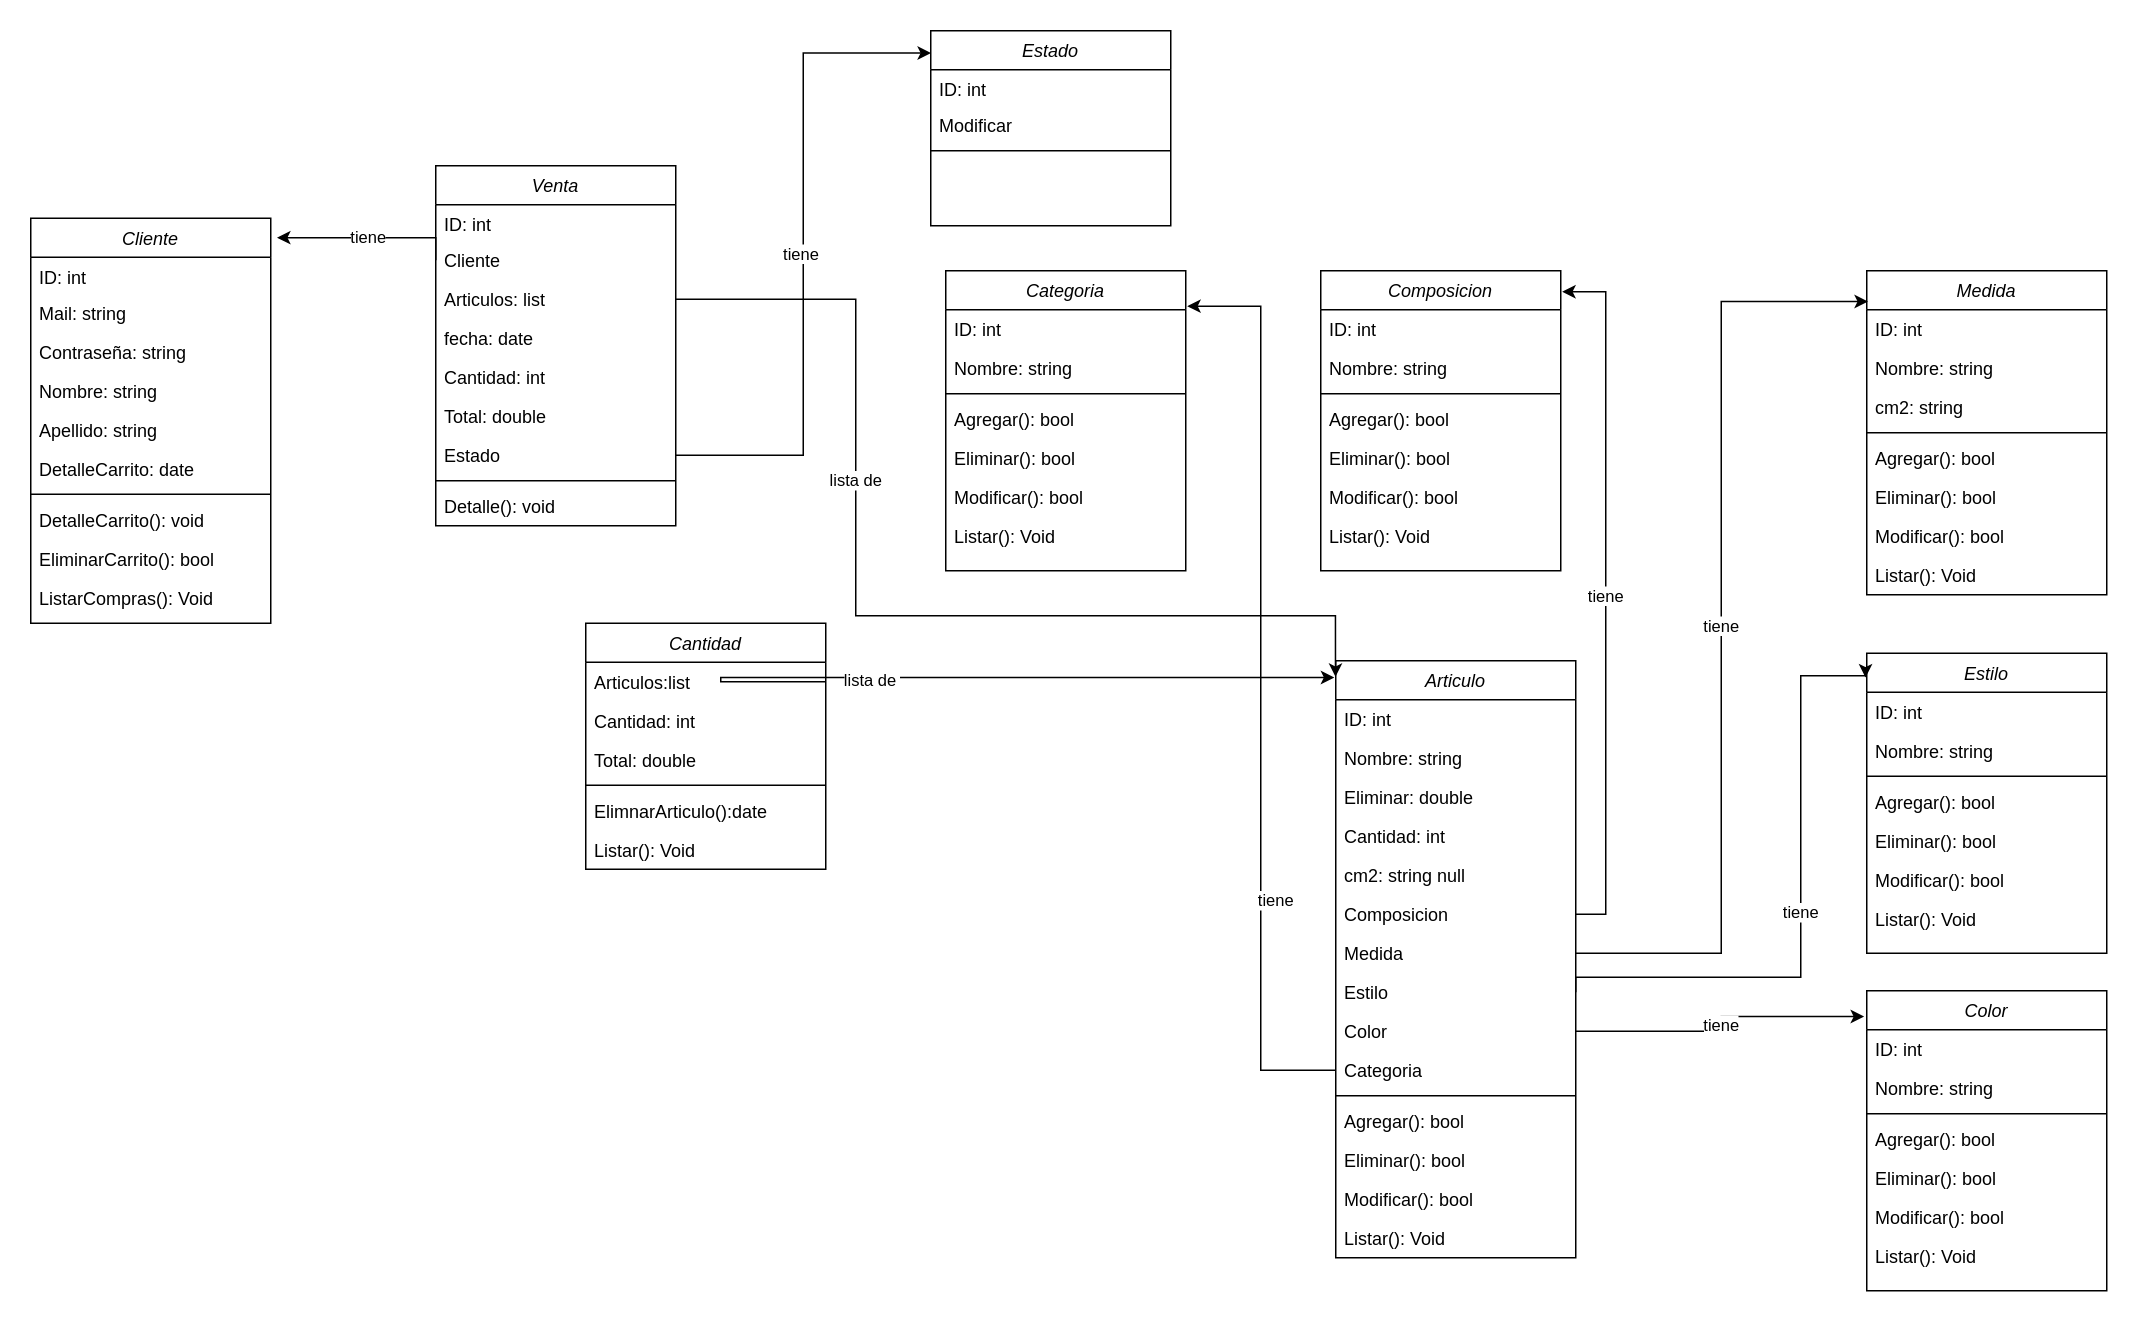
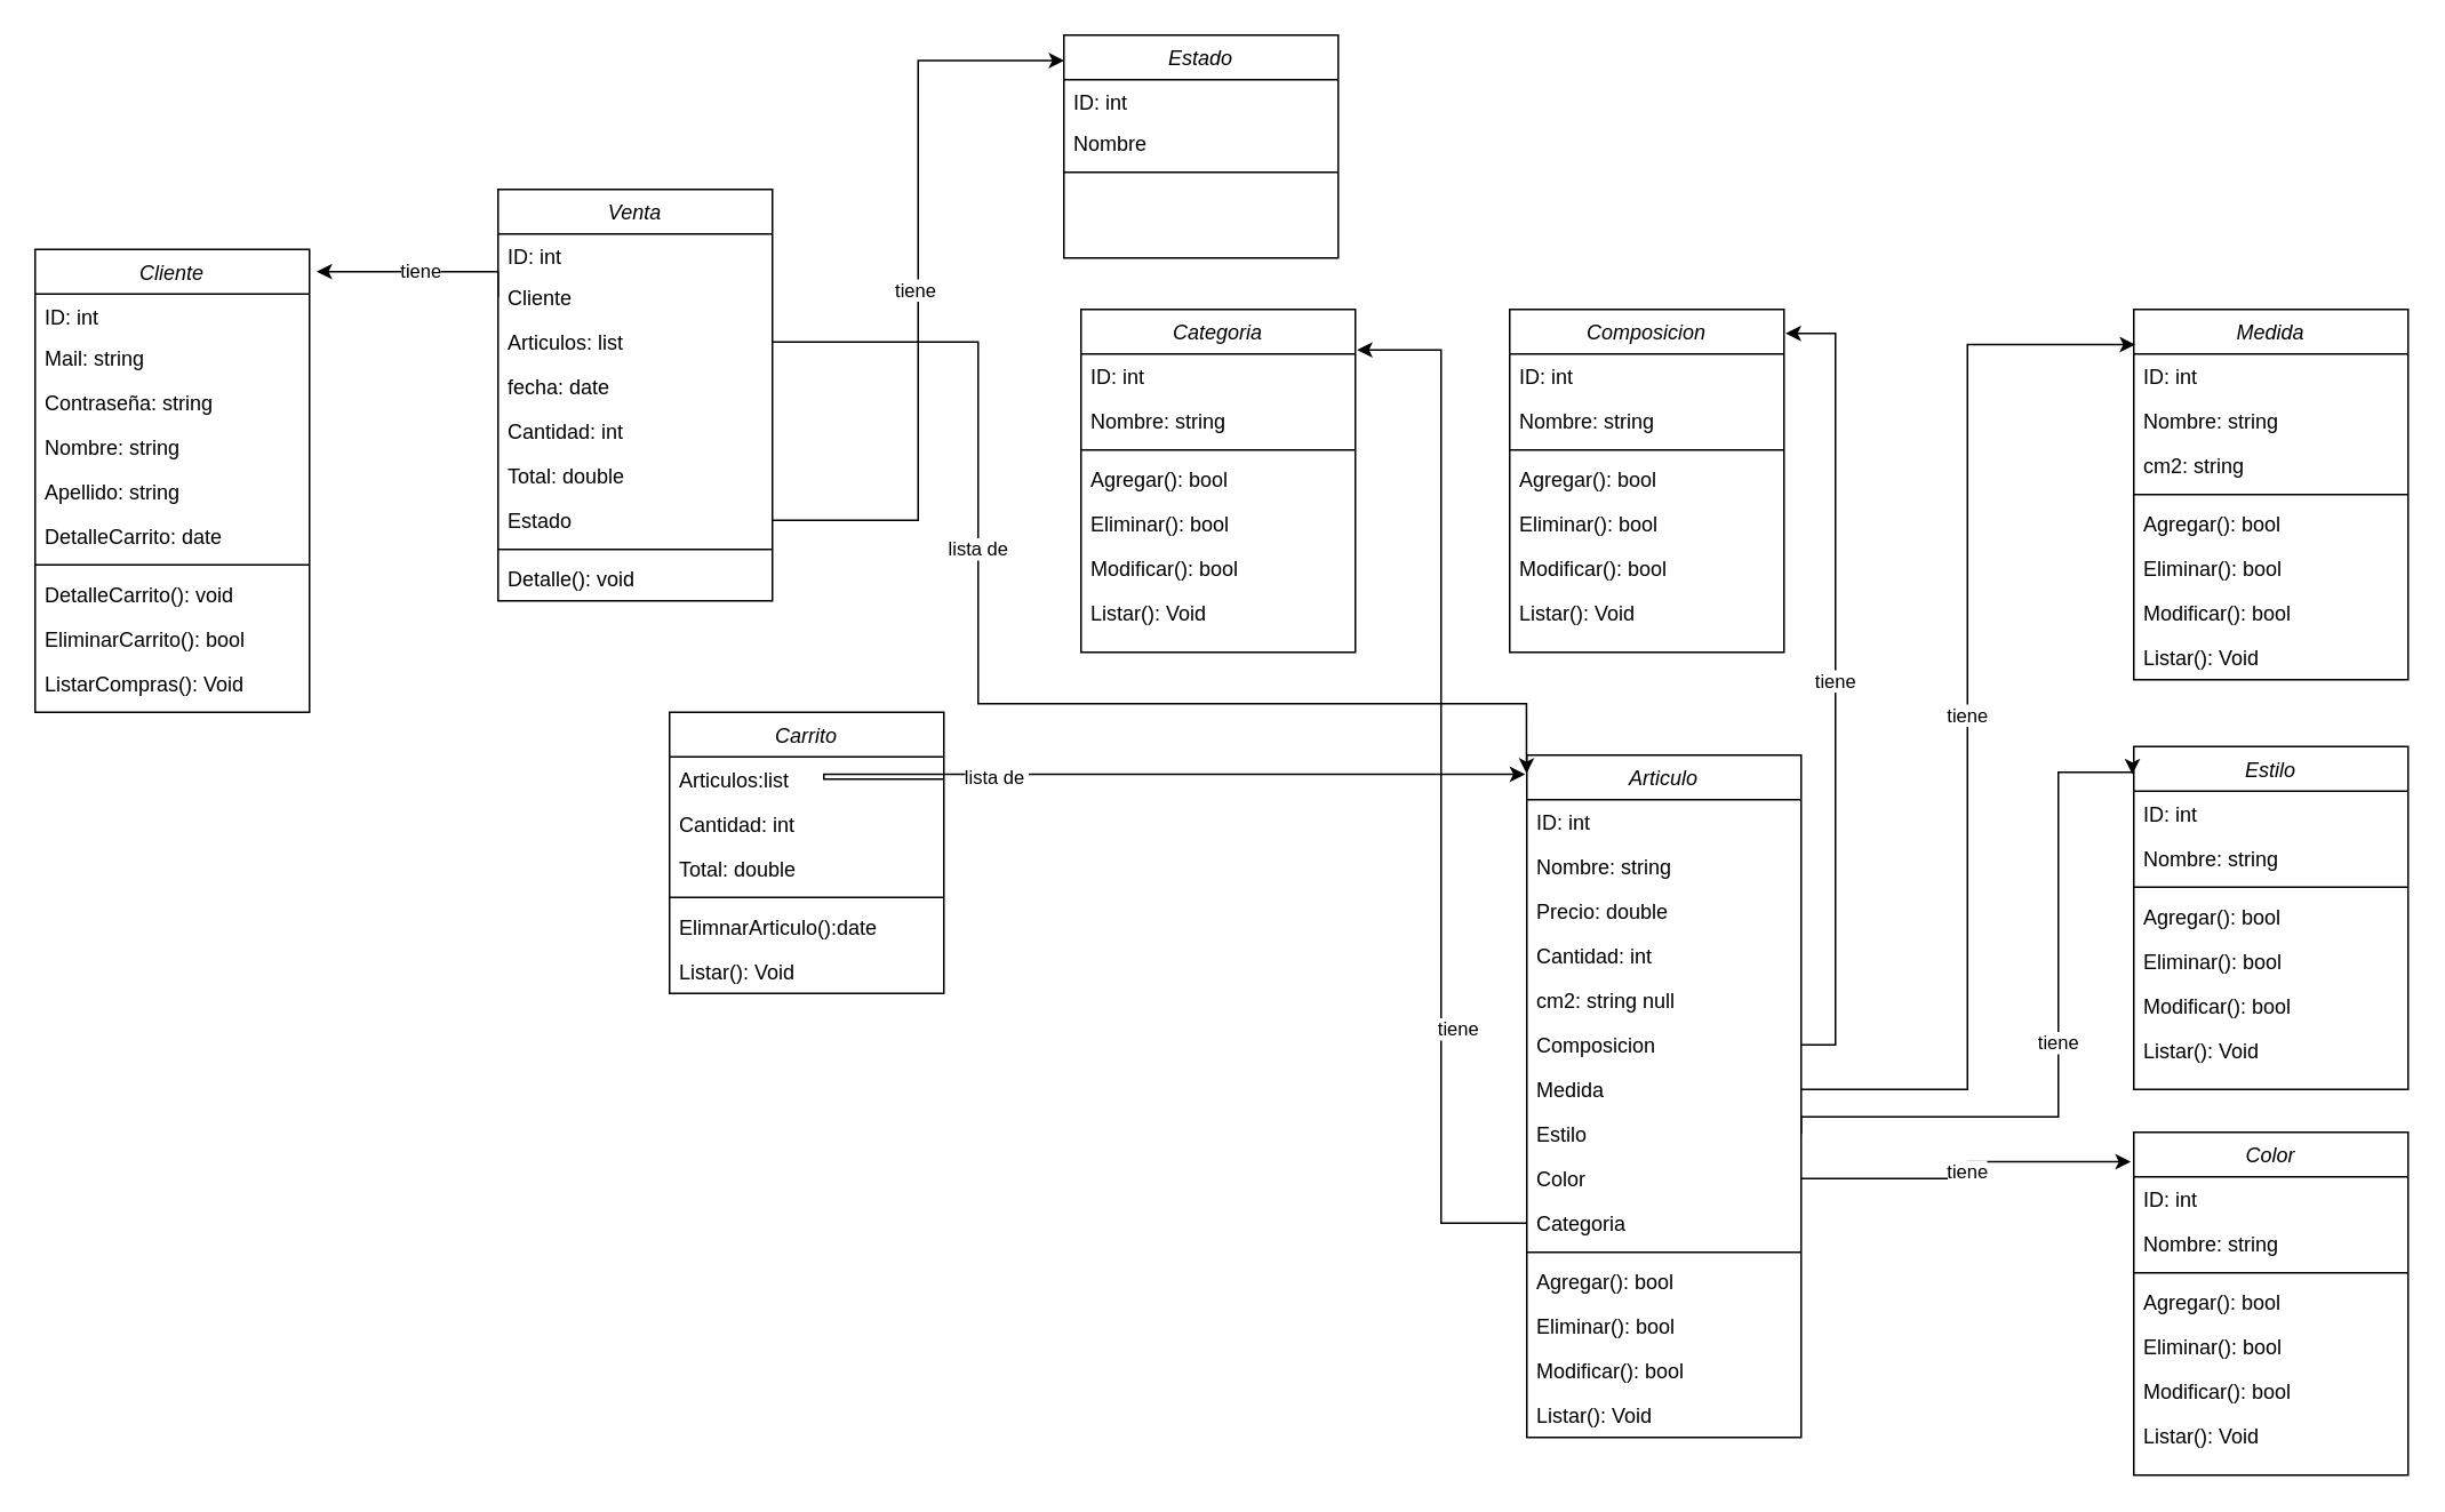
- <mxCell id="96" value="Modificar" style="text;align=left;verticalAlign=top;spacingLeft=4;spacingRight=4;overflow=hidden;rotatable=0;points=[[0,0.5],[1,0.5]];portConstraint=eastwest;rounded=0;shadow=0;html=0;" vertex="1" parent="94"><mxGeometry y="50" width="160" height="26" as="geometry" /></mxCell>
+ <mxCell id="96" value="Nombre" style="text;align=left;verticalAlign=top;spacingLeft=4;spacingRight=4;overflow=hidden;rotatable=0;points=[[0,0.5],[1,0.5]];portConstraint=eastwest;rounded=0;shadow=0;html=0;" vertex="1" parent="94"><mxGeometry y="50" width="160" height="26" as="geometry" /></mxCell>
- <mxCell id="64" value="Cantidad" style="swimlane;fontStyle=2;align=center;verticalAlign=top;childLayout=stackLayout;horizontal=1;startSize=26;horizontalStack=0;resizeParent=1;resizeLast=0;collapsible=1;marginBottom=0;rounded=0;shadow=0;strokeWidth=1;" vertex="1" parent="1"><mxGeometry x="390" y="415" width="160" height="164" as="geometry"><mxRectangle x="230" y="140" width="160" height="26" as="alternateBounds" /></mxGeometry></mxCell>
+ <mxCell id="64" value="Carrito" style="swimlane;fontStyle=2;align=center;verticalAlign=top;childLayout=stackLayout;horizontal=1;startSize=26;horizontalStack=0;resizeParent=1;resizeLast=0;collapsible=1;marginBottom=0;rounded=0;shadow=0;strokeWidth=1;" vertex="1" parent="1"><mxGeometry x="390" y="415" width="160" height="164" as="geometry"><mxRectangle x="230" y="140" width="160" height="26" as="alternateBounds" /></mxGeometry></mxCell>
- <mxCell id="5" value="Eliminar: double" style="text;align=left;verticalAlign=top;spacingLeft=4;spacingRight=4;overflow=hidden;rotatable=0;points=[[0,0.5],[1,0.5]];portConstraint=eastwest;rounded=0;shadow=0;html=0;" parent="2" vertex="1"><mxGeometry y="78" width="160" height="26" as="geometry" /></mxCell>
+ <mxCell id="5" value="Precio: double" style="text;align=left;verticalAlign=top;spacingLeft=4;spacingRight=4;overflow=hidden;rotatable=0;points=[[0,0.5],[1,0.5]];portConstraint=eastwest;rounded=0;shadow=0;html=0;" parent="2" vertex="1"><mxGeometry y="78" width="160" height="26" as="geometry" /></mxCell>
